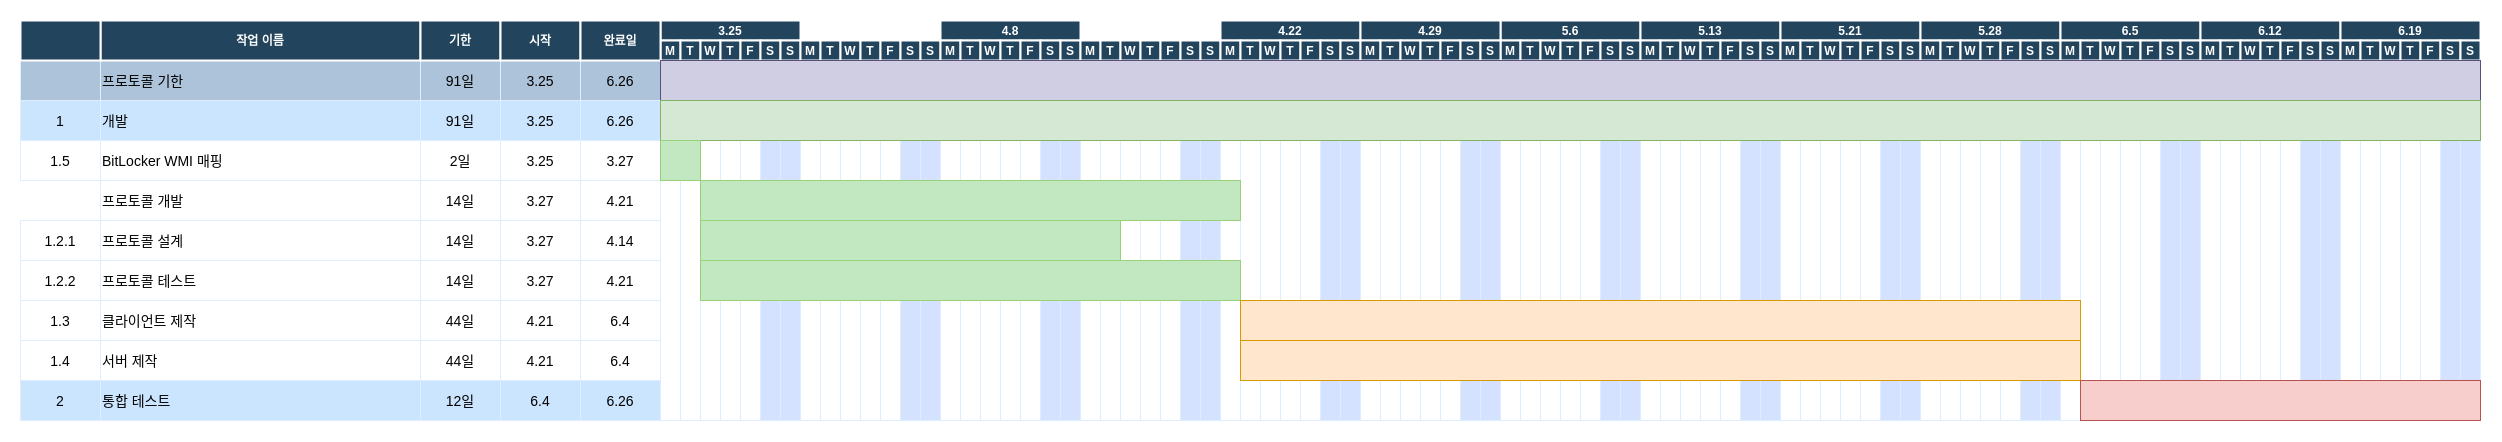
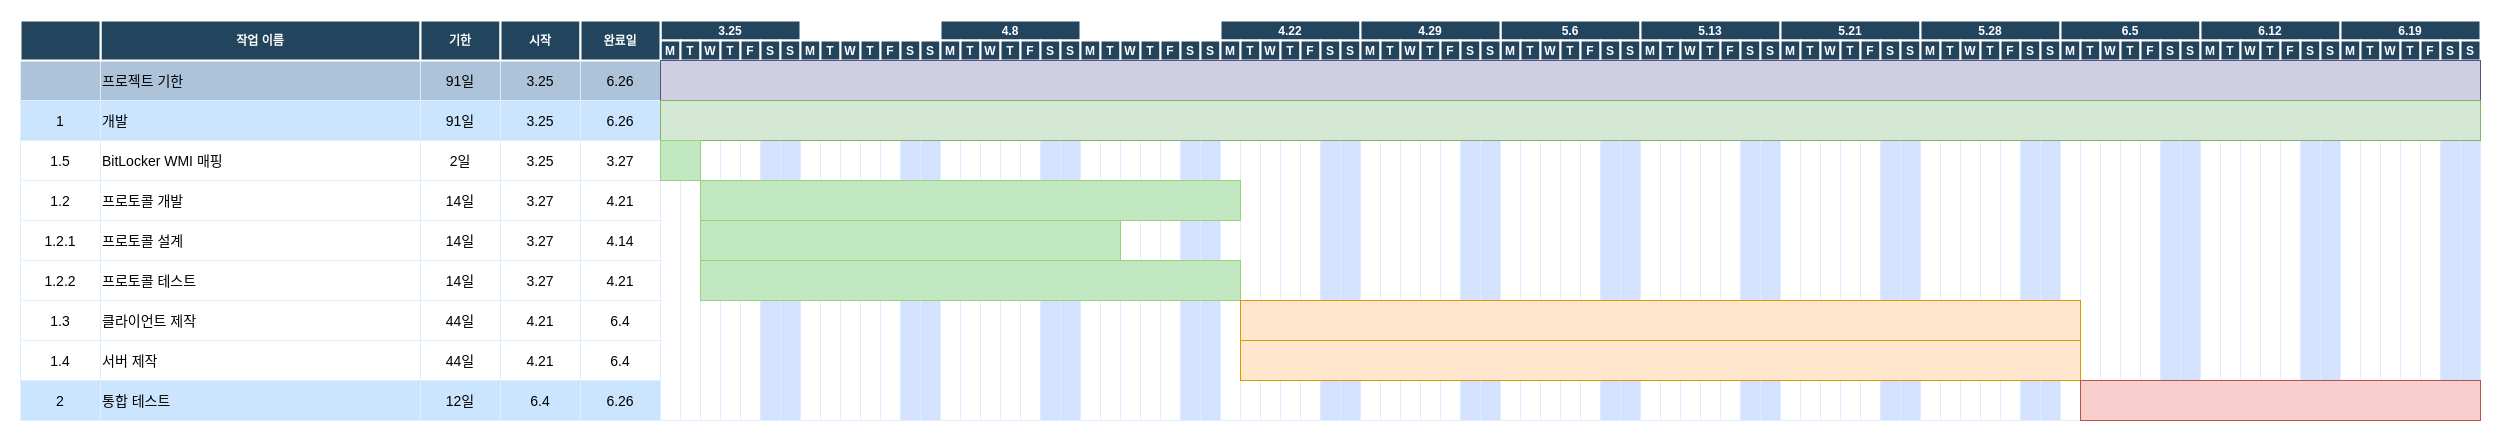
- <mxCell id="108" value="프로토콜 기한" style="align=left;strokeColor=#DEEDFF;fillColor=#ADC3D9;fontSize=14;fontFamily=Arial;" parent="1" vertex="1"><mxGeometry x="100" y="60" width="320" height="40" as="geometry" /></mxCell>
+ <mxCell id="108" value="프로젝트 기한" style="align=left;strokeColor=#DEEDFF;fillColor=#ADC3D9;fontSize=14;fontFamily=Arial;" parent="1" vertex="1"><mxGeometry x="100" y="60" width="320" height="40" as="geometry" /></mxCell>
+ <mxCell id="123" value="1.2" style="strokeColor=#DEEDFF;fontSize=14;fontFamily=Arial;" parent="1" vertex="1"><mxGeometry y="180" width="80" height="40" as="geometry" x="20" /></mxCell>
